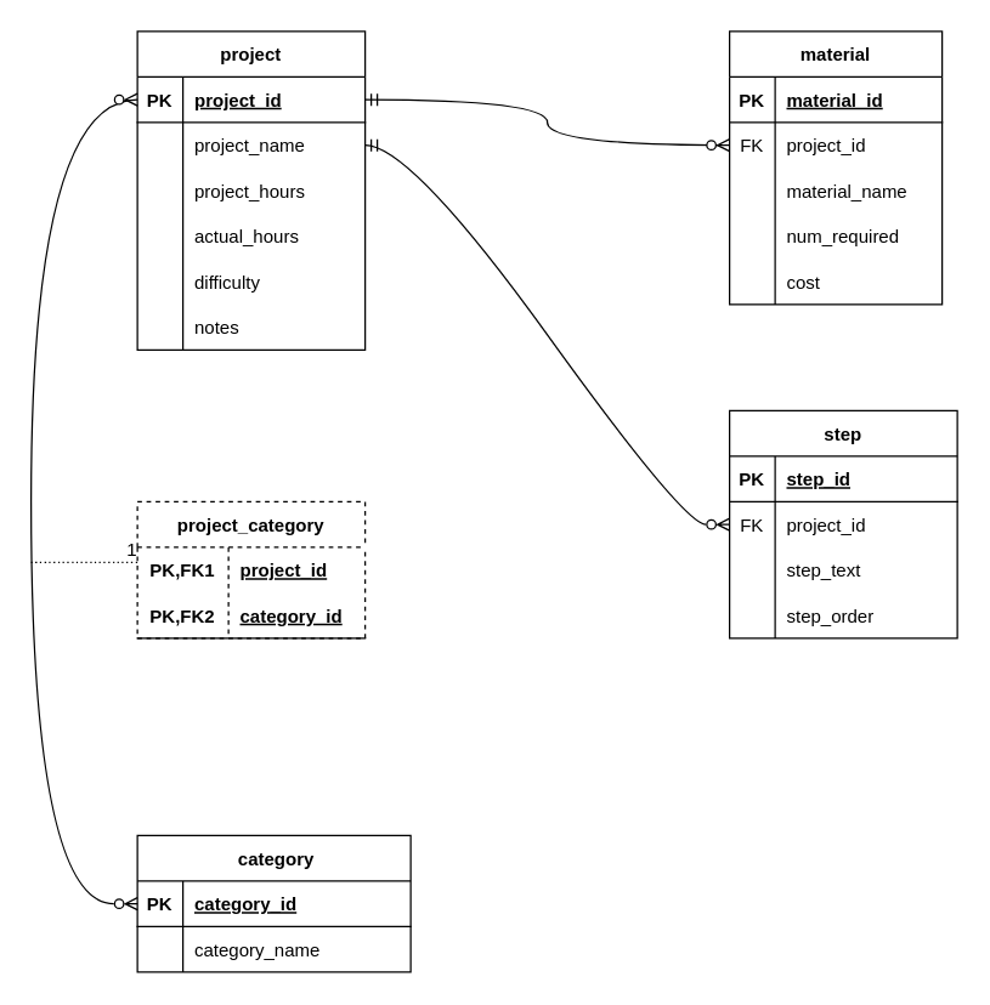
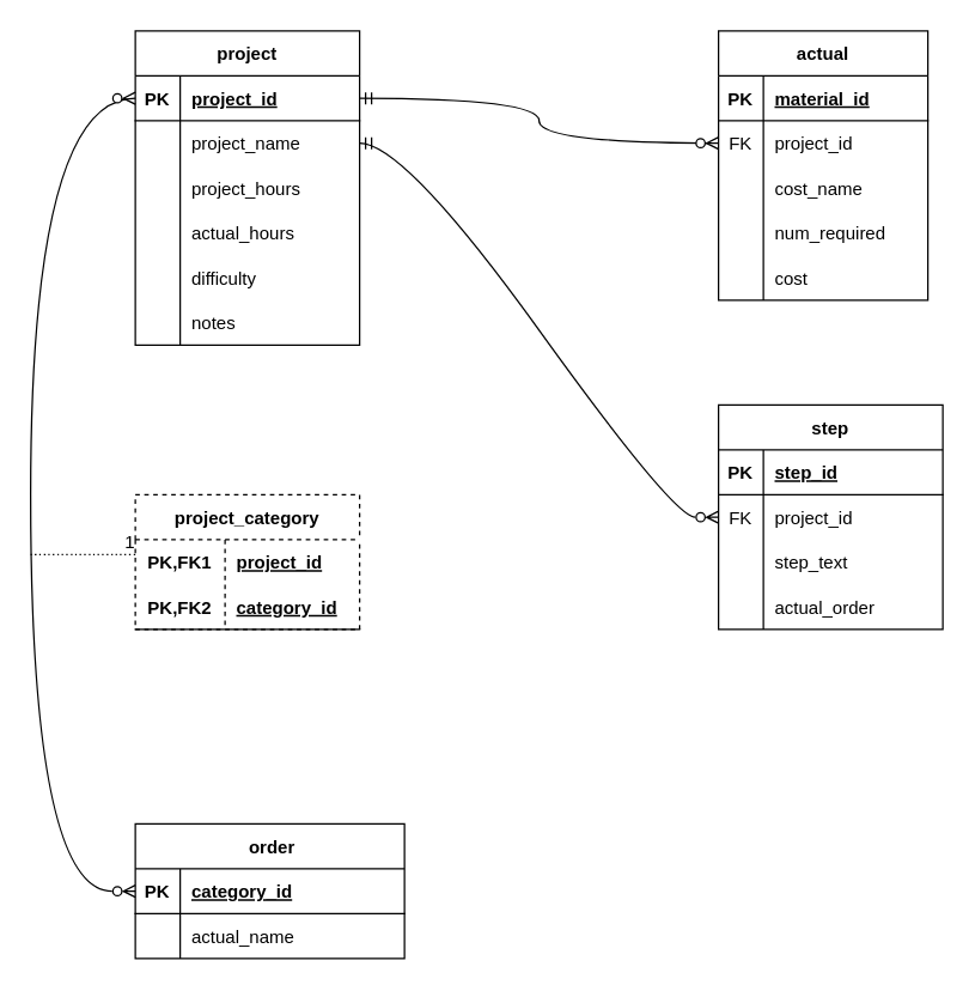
- <mxCell id="21" value="material" style="shape=table;startSize=30;container=1;collapsible=1;childLayout=tableLayout;fixedRows=1;rowLines=0;fontStyle=1;align=center;resizeLast=1;" parent="1" vertex="1"><mxGeometry x="480" y="20" width="140" height="180" as="geometry" /></mxCell>
+ <mxCell id="21" value="actual" style="shape=table;startSize=30;container=1;collapsible=1;childLayout=tableLayout;fixedRows=1;rowLines=0;fontStyle=1;align=center;resizeLast=1;" parent="1" vertex="1"><mxGeometry x="480" y="20" width="140" height="180" as="geometry" /></mxCell>
- <mxCell id="30" value="material_name" style="shape=partialRectangle;connectable=0;fillColor=none;top=0;left=0;bottom=0;right=0;align=left;spacingLeft=6;overflow=hidden;" parent="28" vertex="1"><mxGeometry x="30" width="110" height="30" as="geometry"><mxRectangle width="110" height="30" as="alternateBounds" /></mxGeometry></mxCell>
+ <mxCell id="30" value="cost_name" style="shape=partialRectangle;connectable=0;fillColor=none;top=0;left=0;bottom=0;right=0;align=left;spacingLeft=6;overflow=hidden;" parent="28" vertex="1"><mxGeometry x="30" width="110" height="30" as="geometry"><mxRectangle width="110" height="30" as="alternateBounds" /></mxGeometry></mxCell>
- <mxCell id="49" value="step_order" style="shape=partialRectangle;connectable=0;fillColor=none;top=0;left=0;bottom=0;right=0;align=left;spacingLeft=6;overflow=hidden;" parent="47" vertex="1"><mxGeometry x="30" width="120" height="30" as="geometry"><mxRectangle width="120" height="30" as="alternateBounds" /></mxGeometry></mxCell>
+ <mxCell id="49" value="actual_order" style="shape=partialRectangle;connectable=0;fillColor=none;top=0;left=0;bottom=0;right=0;align=left;spacingLeft=6;overflow=hidden;" parent="47" vertex="1"><mxGeometry x="30" width="120" height="30" as="geometry"><mxRectangle width="120" height="30" as="alternateBounds" /></mxGeometry></mxCell>
- <mxCell id="50" value=" category" style="shape=table;startSize=30;container=1;collapsible=1;childLayout=tableLayout;fixedRows=1;rowLines=0;fontStyle=1;align=center;resizeLast=1;" parent="1" vertex="1"><mxGeometry x="90" y="550" width="180" height="90" as="geometry" /></mxCell>
+ <mxCell id="50" value=" order" style="shape=table;startSize=30;container=1;collapsible=1;childLayout=tableLayout;fixedRows=1;rowLines=0;fontStyle=1;align=center;resizeLast=1;" parent="1" vertex="1"><mxGeometry x="90" y="550" width="180" height="90" as="geometry" /></mxCell>
- <mxCell id="56" value="category_name" style="shape=partialRectangle;connectable=0;fillColor=none;top=0;left=0;bottom=0;right=0;align=left;spacingLeft=6;overflow=hidden;" parent="54" vertex="1"><mxGeometry x="30" width="150" height="30" as="geometry"><mxRectangle width="150" height="30" as="alternateBounds" /></mxGeometry></mxCell>
+ <mxCell id="56" value="actual_name" style="shape=partialRectangle;connectable=0;fillColor=none;top=0;left=0;bottom=0;right=0;align=left;spacingLeft=6;overflow=hidden;" parent="54" vertex="1"><mxGeometry x="30" width="150" height="30" as="geometry"><mxRectangle width="150" height="30" as="alternateBounds" /></mxGeometry></mxCell>
